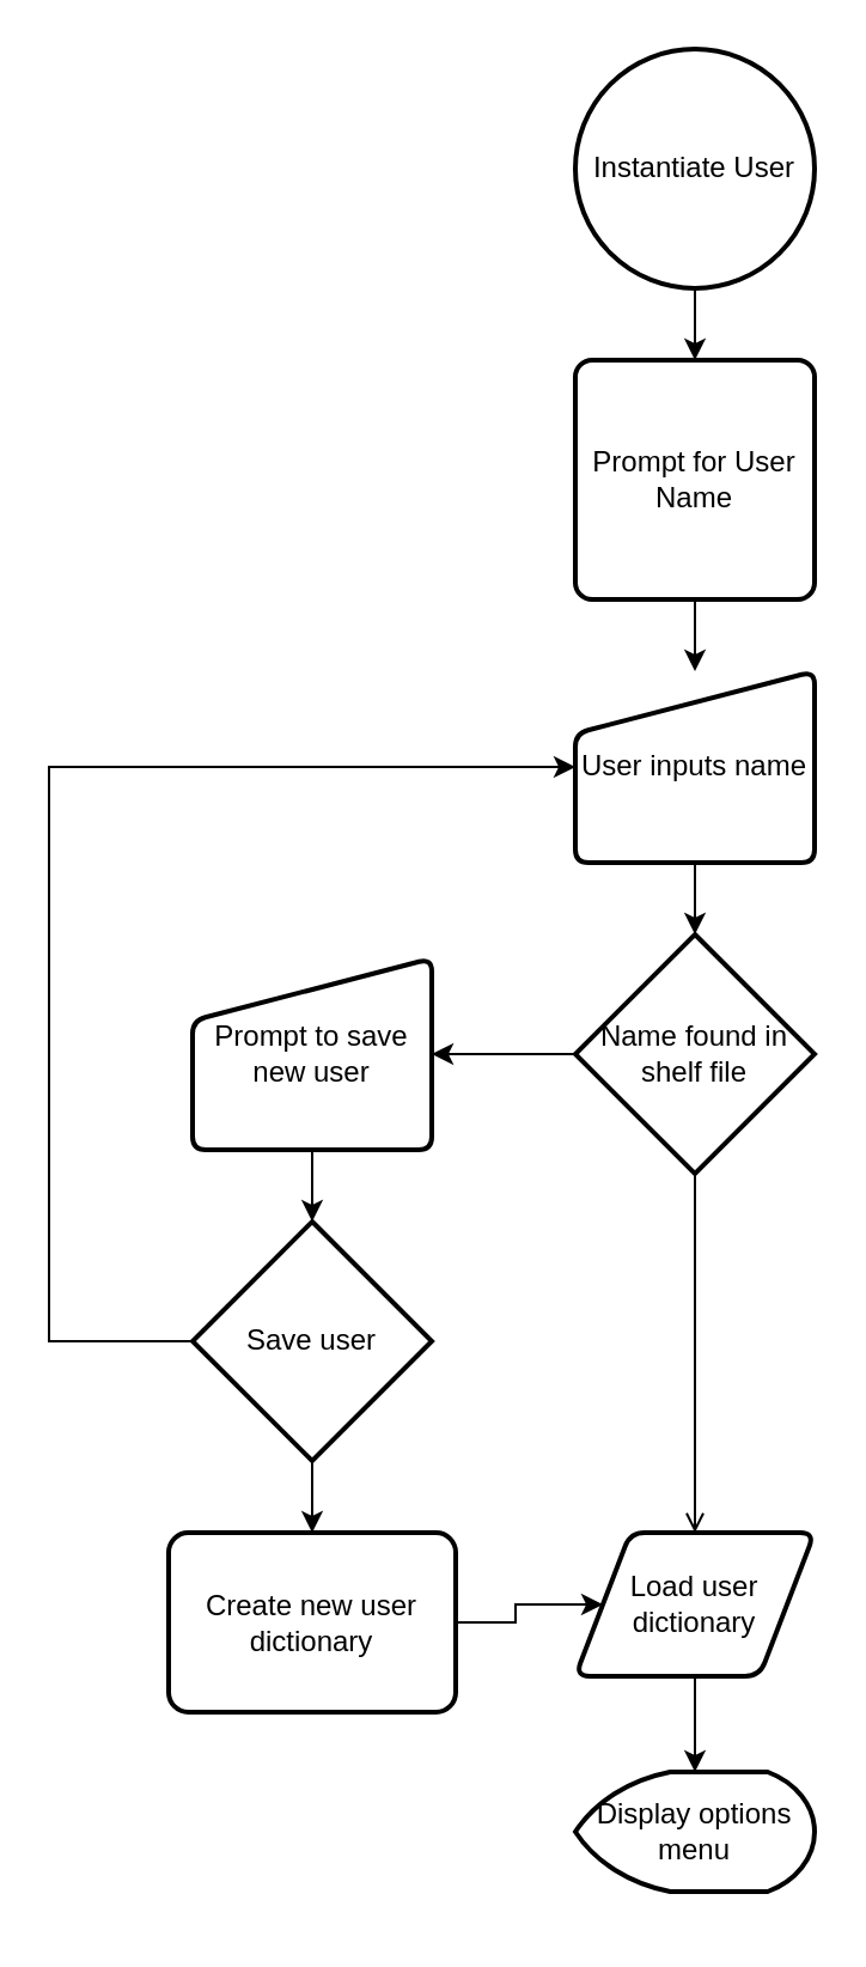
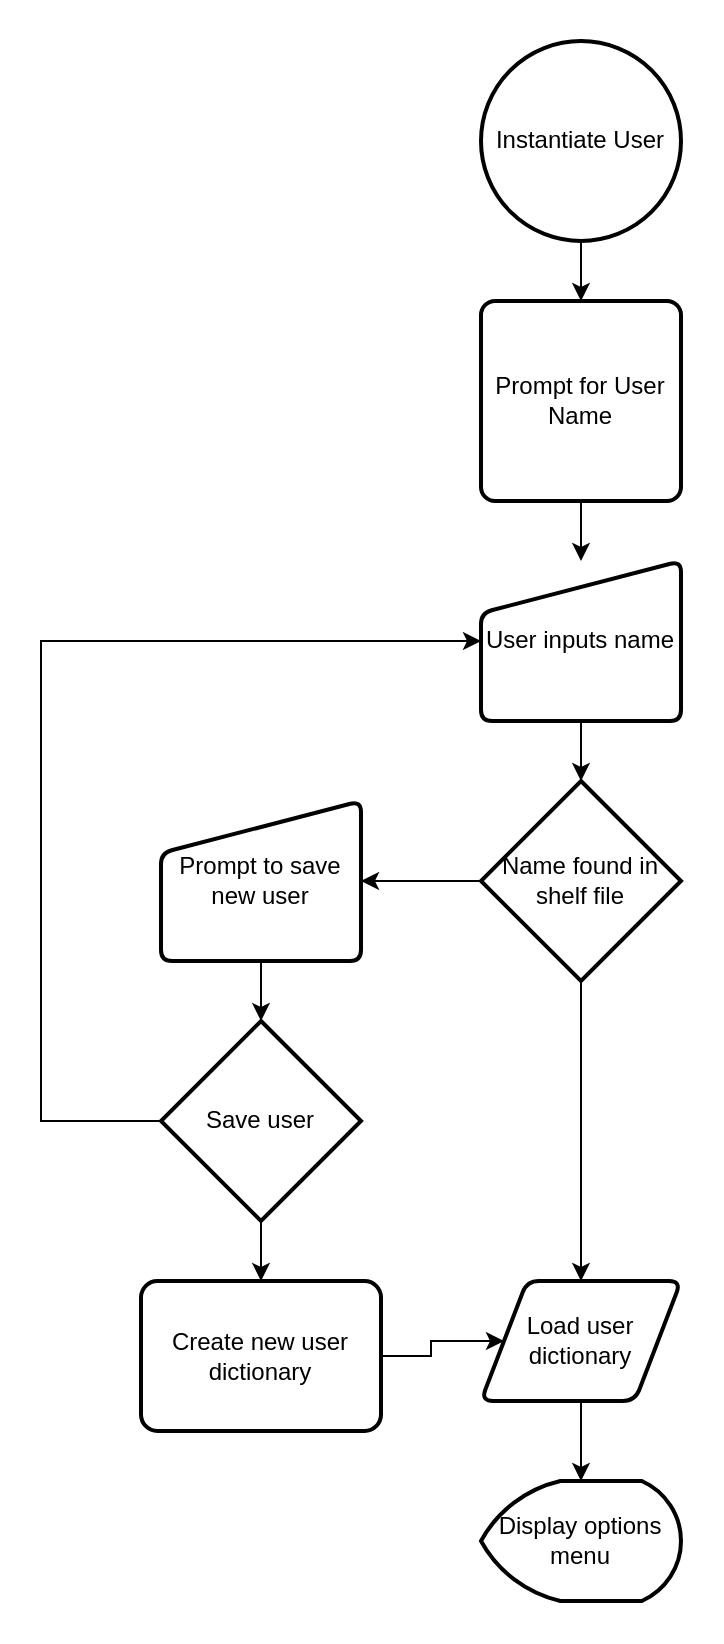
- <mxCell id="9" value="" style="edgeStyle=orthogonalEdgeStyle;rounded=0;orthogonalLoop=1;jettySize=auto;html=1;endArrow=open;" edge="1" parent="1" source="10" target="16"><mxGeometry relative="1" as="geometry" /></mxCell>
+ <mxCell id="9" value="" style="edgeStyle=orthogonalEdgeStyle;rounded=0;orthogonalLoop=1;jettySize=auto;html=1;" edge="1" parent="1" source="10" target="16"><mxGeometry relative="1" as="geometry" /></mxCell>
- <mxCell id="17" value="Display options menu" style="strokeWidth=2;html=1;shape=mxgraph.flowchart.display;whiteSpace=wrap;" vertex="1" parent="1"><mxGeometry x="240" y="740" width="100" height="50" as="geometry" /></mxCell>
+ <mxCell id="17" value="Display options menu" style="strokeWidth=2;html=1;shape=mxgraph.flowchart.display;whiteSpace=wrap;" vertex="1" parent="1"><mxGeometry x="240" y="740" width="100" height="60" as="geometry" /></mxCell>
